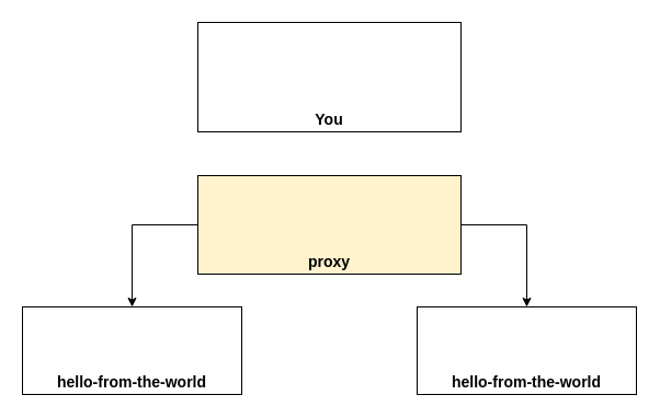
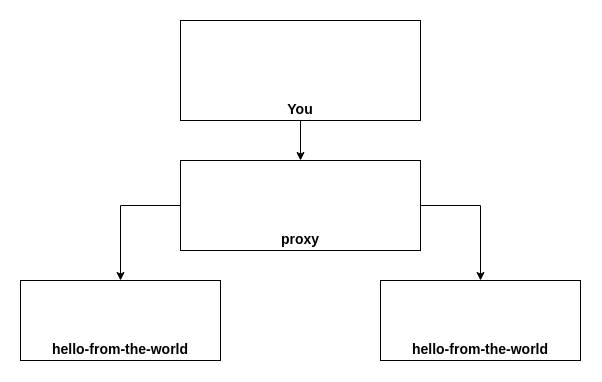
+ <mxCell id="13" style="edgeStyle=orthogonalEdgeStyle;rounded=0;orthogonalLoop=1;jettySize=auto;html=1;exitX=0.5;exitY=1;exitDx=0;exitDy=0;entryX=0.5;entryY=0;entryDx=0;entryDy=0;fontSize=14;" edge="1" parent="1" source="15" target="11"><mxGeometry relative="1" as="geometry" /></mxCell>
- <mxCell id="11" value="proxy" style="rounded=0;whiteSpace=wrap;html=1;fontStyle=1;verticalAlign=bottom;fontSize=14;fillColor=#fff2cc;" vertex="1" parent="1"><mxGeometry x="180" y="160" width="240" height="90" as="geometry" /></mxCell>
+ <mxCell id="11" value="proxy" style="rounded=0;whiteSpace=wrap;html=1;fontStyle=1;verticalAlign=bottom;fontSize=14;" vertex="1" parent="1"><mxGeometry x="180" y="160" width="240" height="90" as="geometry" /></mxCell>
